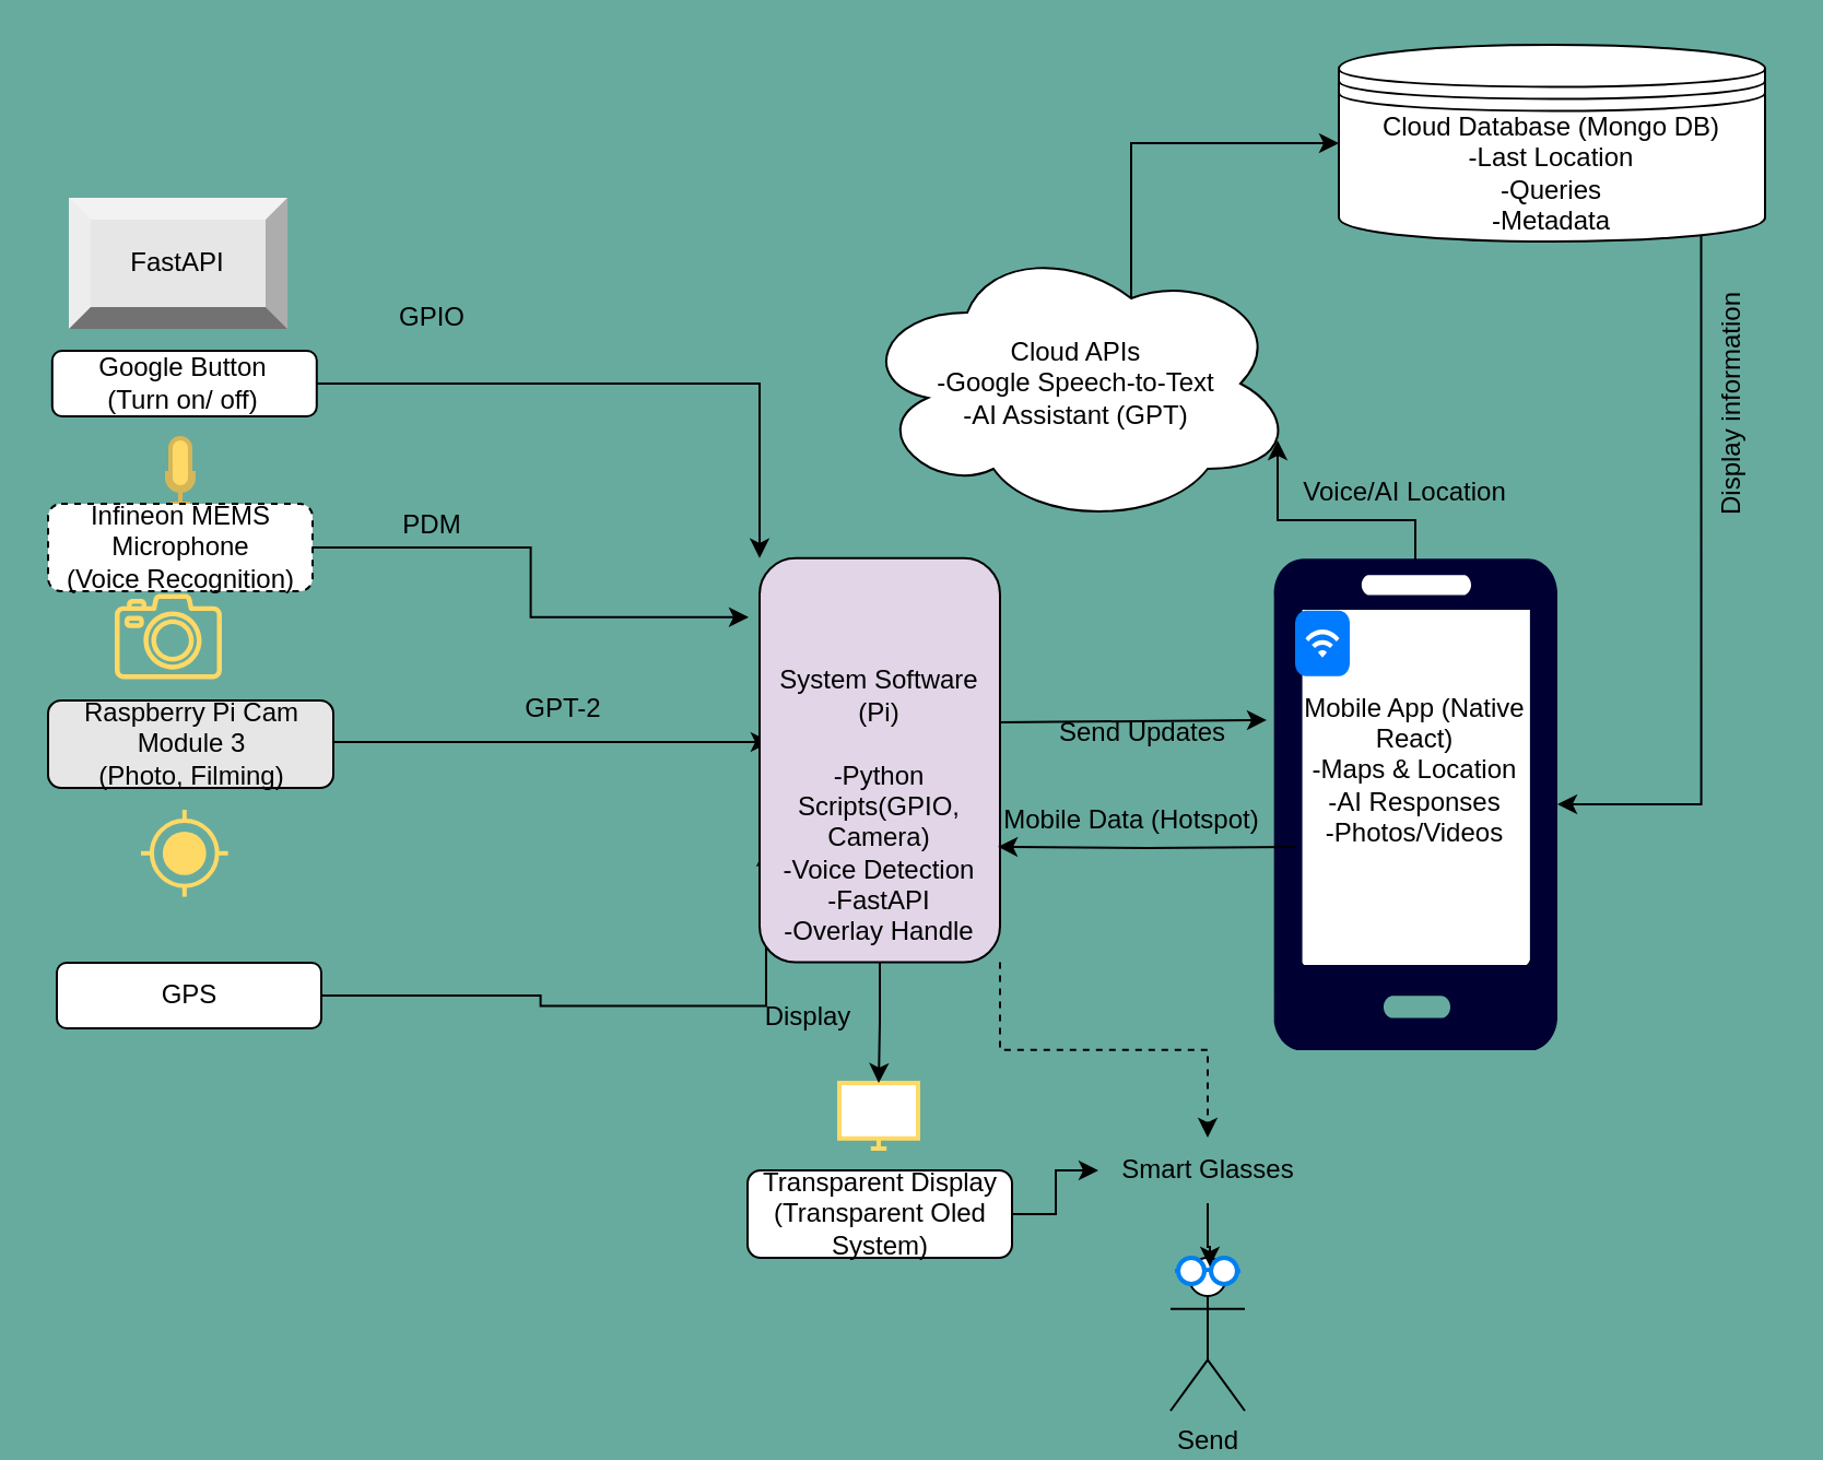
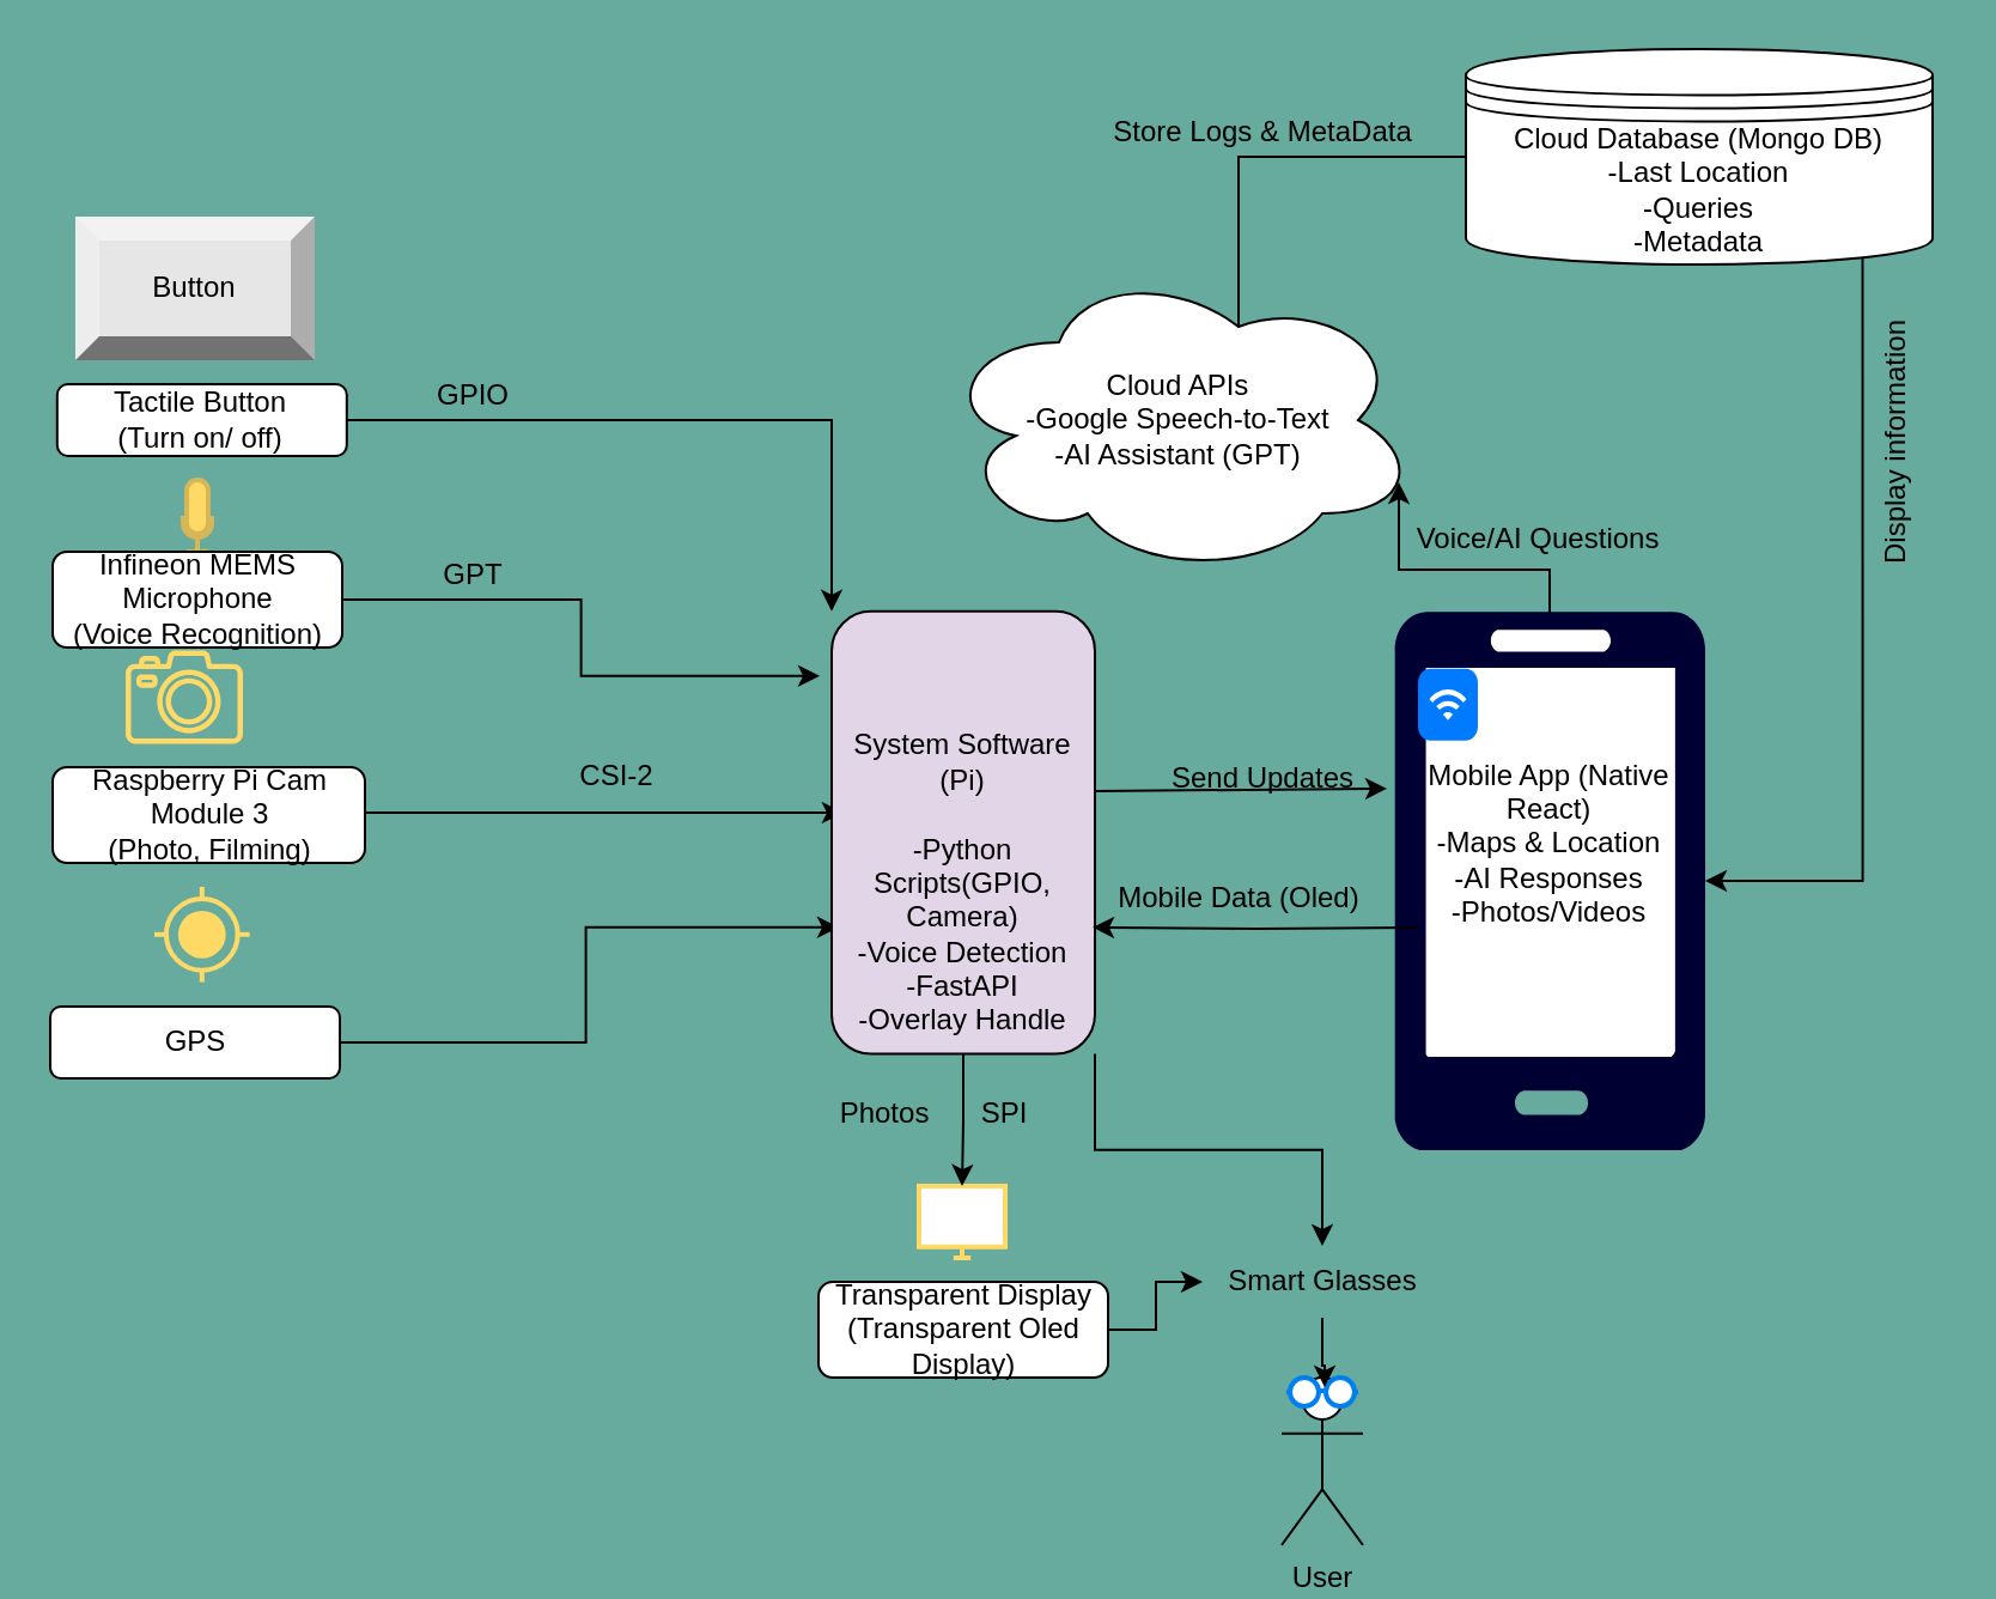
+ <mxCell id="26" value="Store Logs &amp;amp; MetaData" style="text;html=1;align=center;verticalAlign=middle;resizable=0;points=[];autosize=1;strokeColor=none;fillColor=none;" parent="1" vertex="1"><mxGeometry x="452" y="40" width="150" height="30" as="geometry" /></mxCell>
- <mxCell id="21" style="edgeStyle=orthogonalEdgeStyle;rounded=0;orthogonalLoop=1;jettySize=auto;html=1;exitX=0.625;exitY=0.2;exitDx=0;exitDy=0;exitPerimeter=0;entryX=0;entryY=0.5;entryDx=0;entryDy=0;" parent="1" source="22" target="25" edge="1"><mxGeometry relative="1" as="geometry"><mxPoint x="517" y="50" as="targetPoint" /><Array as="points"><mxPoint x="517" y="65" /></Array></mxGeometry></mxCell>
+ <mxCell id="21" style="edgeStyle=orthogonalEdgeStyle;rounded=0;orthogonalLoop=1;jettySize=auto;html=1;exitX=0.625;exitY=0.2;exitDx=0;exitDy=0;exitPerimeter=0;entryX=0;entryY=0.5;entryDx=0;entryDy=0;endArrow=none;" parent="1" source="22" target="25" edge="1"><mxGeometry relative="1" as="geometry"><mxPoint x="517" y="50" as="targetPoint" /><Array as="points"><mxPoint x="517" y="65" /></Array></mxGeometry></mxCell>
- <mxCell id="13" value="FastAPI" style="labelPosition=center;verticalLabelPosition=middle;align=center;html=1;shape=mxgraph.basic.shaded_button;dx=10;fillColor=#E6E6E6;strokeColor=none;whiteSpace=wrap;" parent="1" vertex="1"><mxGeometry x="31" y="90" width="100" height="60" as="geometry" /></mxCell>
+ <mxCell id="13" value="Button" style="labelPosition=center;verticalLabelPosition=middle;align=center;html=1;shape=mxgraph.basic.shaded_button;dx=10;fillColor=#E6E6E6;strokeColor=none;whiteSpace=wrap;" parent="1" vertex="1"><mxGeometry x="31" y="90" width="100" height="60" as="geometry" /></mxCell>
- <mxCell id="35" value="GPIO" style="text;html=1;align=center;verticalAlign=middle;resizable=0;points=[];autosize=1;strokeColor=none;fillColor=none;" parent="1" vertex="1"><mxGeometry x="172" y="130" width="50" height="30" as="geometry" /></mxCell>
+ <mxCell id="35" value="GPIO" style="text;html=1;align=center;verticalAlign=middle;resizable=0;points=[];autosize=1;strokeColor=none;fillColor=none;" parent="1" vertex="1"><mxGeometry x="172" y="150" width="50" height="30" as="geometry" /></mxCell>
- <mxCell id="15" value="Google Button&lt;div&gt;(Turn on/ off)&lt;/div&gt;" style="rounded=1;whiteSpace=wrap;html=1;" parent="1" vertex="1"><mxGeometry x="23.4" y="160" width="121" height="30" as="geometry" /></mxCell>
+ <mxCell id="15" value="Tactile Button&lt;div&gt;(Turn on/ off)&lt;/div&gt;" style="rounded=1;whiteSpace=wrap;html=1;" parent="1" vertex="1"><mxGeometry x="23.4" y="160" width="121" height="30" as="geometry" /></mxCell>
- <mxCell id="23" value="Voice/AI Location" style="text;html=1;align=center;verticalAlign=middle;resizable=0;points=[];autosize=1;strokeColor=none;fillColor=none;" parent="1" vertex="1"><mxGeometry x="582" y="210" width="120" height="30" as="geometry" /></mxCell>
+ <mxCell id="23" value="Voice/AI Questions" style="text;html=1;align=center;verticalAlign=middle;resizable=0;points=[];autosize=1;strokeColor=none;fillColor=none;" parent="1" vertex="1"><mxGeometry x="582" y="210" width="120" height="30" as="geometry" /></mxCell>
- <mxCell id="42" value="PDM" style="text;html=1;align=center;verticalAlign=middle;resizable=0;points=[];autosize=1;strokeColor=none;fillColor=none;" parent="1" vertex="1"><mxGeometry x="172" y="224.9" width="50" height="30" as="geometry" /></mxCell>
+ <mxCell id="42" value="GPT" style="text;html=1;align=center;verticalAlign=middle;resizable=0;points=[];autosize=1;strokeColor=none;fillColor=none;" parent="1" vertex="1"><mxGeometry x="172" y="224.9" width="50" height="30" as="geometry" /></mxCell>
- <mxCell id="7" value="Infineon MEMS Microphone&lt;div&gt;(Voice Recognition)&lt;/div&gt;" style="rounded=1;whiteSpace=wrap;html=1;dashed=1;" parent="1" vertex="1"><mxGeometry x="21.5" y="230" width="121" height="40" as="geometry" /></mxCell>
+ <mxCell id="7" value="Infineon MEMS Microphone&lt;div&gt;(Voice Recognition)&lt;/div&gt;" style="rounded=1;whiteSpace=wrap;html=1;" parent="1" vertex="1"><mxGeometry x="21.5" y="230" width="121" height="40" as="geometry" /></mxCell>
- <mxCell id="41" value="GPT-2" style="text;html=1;align=center;verticalAlign=middle;resizable=0;points=[];autosize=1;strokeColor=none;fillColor=none;" parent="1" vertex="1"><mxGeometry x="232" y="308.9" width="50" height="30" as="geometry" /></mxCell>
+ <mxCell id="41" value="CSI-2" style="text;html=1;align=center;verticalAlign=middle;resizable=0;points=[];autosize=1;strokeColor=none;fillColor=none;" parent="1" vertex="1"><mxGeometry x="232" y="308.9" width="50" height="30" as="geometry" /></mxCell>
- <mxCell id="30" value="Send Updates" style="text;html=1;align=center;verticalAlign=middle;resizable=0;points=[];autosize=1;strokeColor=none;fillColor=none;" parent="1" vertex="1"><mxGeometry x="472" y="320" width="100" height="30" as="geometry" /></mxCell>
+ <mxCell id="30" value="Send Updates" style="text;html=1;align=center;verticalAlign=middle;resizable=0;points=[];autosize=1;strokeColor=none;fillColor=none;" parent="1" vertex="1"><mxGeometry x="477" y="310" width="100" height="30" as="geometry" /></mxCell>
- <mxCell id="8" value="Raspberry Pi Cam Module 3&lt;div&gt;(Photo, Filming)&lt;/div&gt;" style="rounded=1;whiteSpace=wrap;html=1;fillColor=#e6e6e6;" parent="1" vertex="1"><mxGeometry x="21.5" y="320" width="130.5" height="40" as="geometry" /></mxCell>
+ <mxCell id="8" value="Raspberry Pi Cam Module 3&lt;div&gt;(Photo, Filming)&lt;/div&gt;" style="rounded=1;whiteSpace=wrap;html=1;" parent="1" vertex="1"><mxGeometry x="21.5" y="320" width="130.5" height="40" as="geometry" /></mxCell>
- <mxCell id="38" value="Mobile Data (Hotspot)" style="text;html=1;align=center;verticalAlign=middle;resizable=0;points=[];autosize=1;strokeColor=none;fillColor=none;" parent="1" vertex="1"><mxGeometry x="447" y="360" width="140" height="30" as="geometry" /></mxCell>
+ <mxCell id="38" value="Mobile Data (Oled)" style="text;html=1;align=center;verticalAlign=middle;resizable=0;points=[];autosize=1;strokeColor=none;fillColor=none;" parent="1" vertex="1"><mxGeometry x="447" y="360" width="140" height="30" as="geometry" /></mxCell>
- <mxCell id="10" value="GPS" style="rounded=1;whiteSpace=wrap;html=1;" parent="1" vertex="1"><mxGeometry x="25.5" y="440" width="121" height="30" as="geometry" /></mxCell>
+ <mxCell id="10" value="GPS" style="rounded=1;whiteSpace=wrap;html=1;" parent="1" vertex="1"><mxGeometry x="20.5" y="420" width="121" height="30" as="geometry" /></mxCell>
- <mxCell id="43" value="Display" style="text;html=1;align=center;verticalAlign=middle;resizable=0;points=[];autosize=1;strokeColor=none;fillColor=none;" parent="1" vertex="1"><mxGeometry x="339" y="450" width="60" height="30" as="geometry" /></mxCell>
+ <mxCell id="43" value="Photos" style="text;html=1;align=center;verticalAlign=middle;resizable=0;points=[];autosize=1;strokeColor=none;fillColor=none;" parent="1" vertex="1"><mxGeometry x="339" y="450" width="60" height="30" as="geometry" /></mxCell>
+ <mxCell id="44" value="SPI" style="text;html=1;align=center;verticalAlign=middle;resizable=0;points=[];autosize=1;strokeColor=none;fillColor=none;" vertex="1" parent="1"><mxGeometry x="399" y="450" width="40" height="30" as="geometry" /></mxCell>
- <mxCell id="18" style="edgeStyle=orthogonalEdgeStyle;rounded=0;orthogonalLoop=1;jettySize=auto;html=1;exitX=1;exitY=1;exitDx=0;exitDy=0;dashed=1;" parent="1" source="19" target="33" edge="1"><mxGeometry relative="1" as="geometry" /></mxCell>
+ <mxCell id="18" style="edgeStyle=orthogonalEdgeStyle;rounded=0;orthogonalLoop=1;jettySize=auto;html=1;exitX=1;exitY=1;exitDx=0;exitDy=0;" parent="1" source="19" target="33" edge="1"><mxGeometry relative="1" as="geometry" /></mxCell>
- <mxCell id="12" value="Transparent Display&lt;div&gt;(Transparent Oled System)&lt;/div&gt;" style="rounded=1;whiteSpace=wrap;html=1;" parent="1" vertex="1"><mxGeometry x="341.5" y="535" width="121" height="40" as="geometry" /></mxCell>
+ <mxCell id="12" value="Transparent Display&lt;div&gt;(Transparent Oled Display)&lt;/div&gt;" style="rounded=1;whiteSpace=wrap;html=1;" parent="1" vertex="1"><mxGeometry x="341.5" y="535" width="121" height="40" as="geometry" /></mxCell>
- <mxCell id="31" value="Send" style="shape=umlActor;verticalLabelPosition=bottom;verticalAlign=top;html=1;outlineConnect=0;" parent="1" vertex="1"><mxGeometry x="535" y="575" width="34" height="70" as="geometry" /></mxCell>
+ <mxCell id="31" value="User" style="shape=umlActor;verticalLabelPosition=bottom;verticalAlign=top;html=1;outlineConnect=0;" parent="1" vertex="1"><mxGeometry x="535" y="575" width="34" height="70" as="geometry" /></mxCell>
